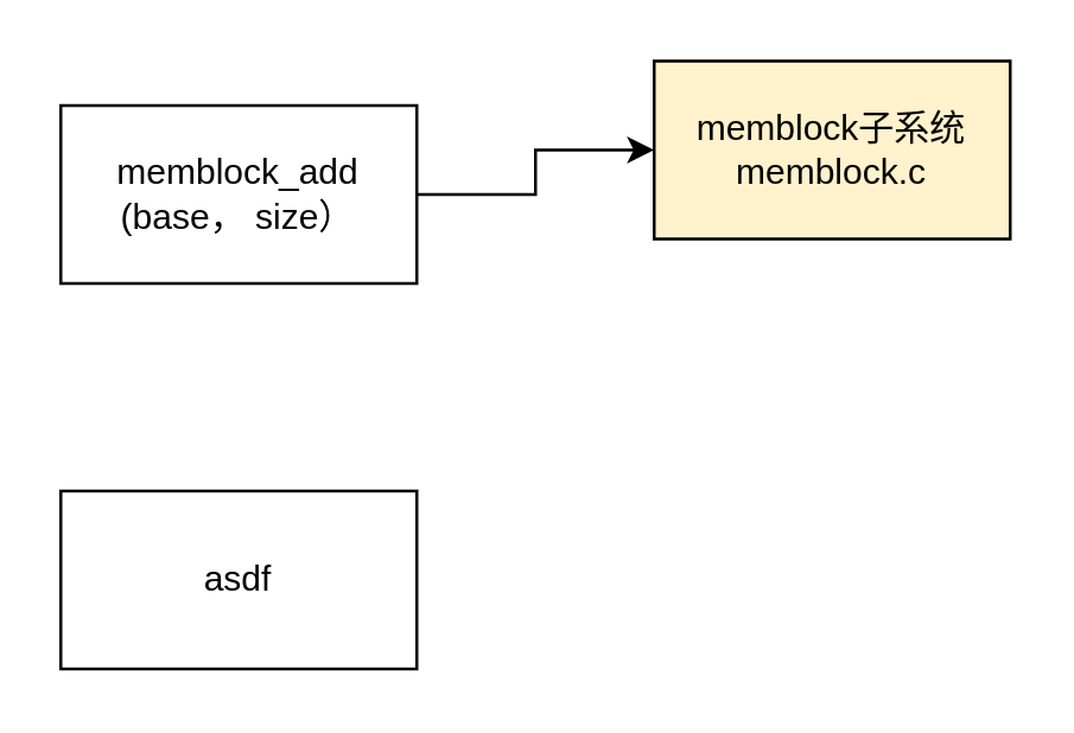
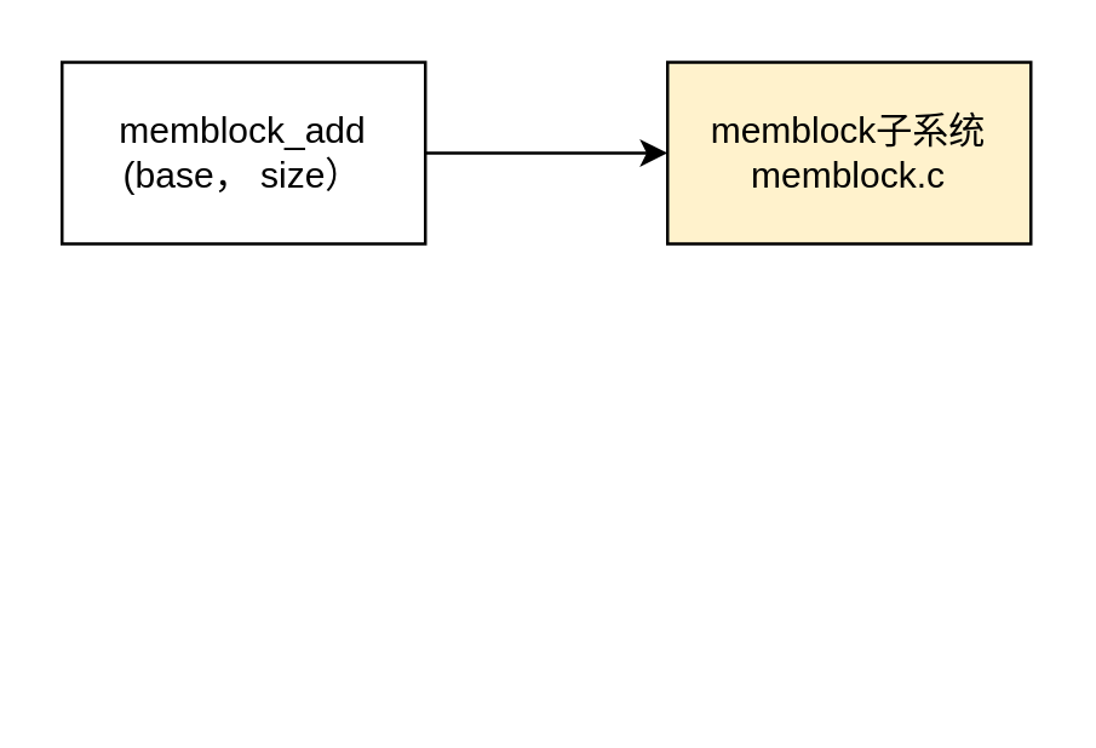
- <mxCell id="3" value="memblock_add&lt;br&gt;(base， size）" style="rounded=0;whiteSpace=wrap;html=1;" parent="1" vertex="1"><mxGeometry x="20" y="35" width="120" height="60" as="geometry" /></mxCell>
+ <mxCell id="3" value="memblock_add&lt;br&gt;(base， size）" style="rounded=0;whiteSpace=wrap;html=1;" parent="1" vertex="1"><mxGeometry x="20" y="20" width="120" height="60" as="geometry" /></mxCell>
- <mxCell id="5" value="asdf" style="rounded=0;whiteSpace=wrap;html=1;" parent="1" vertex="1"><mxGeometry x="20" y="165" width="120" height="60" as="geometry" /></mxCell>
